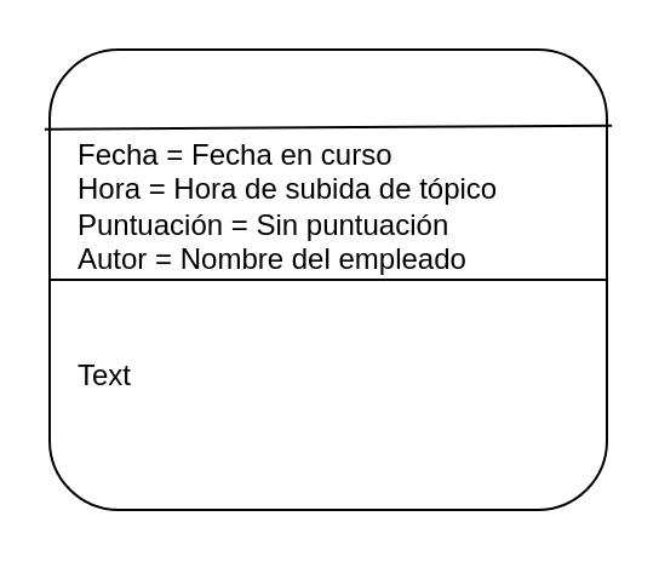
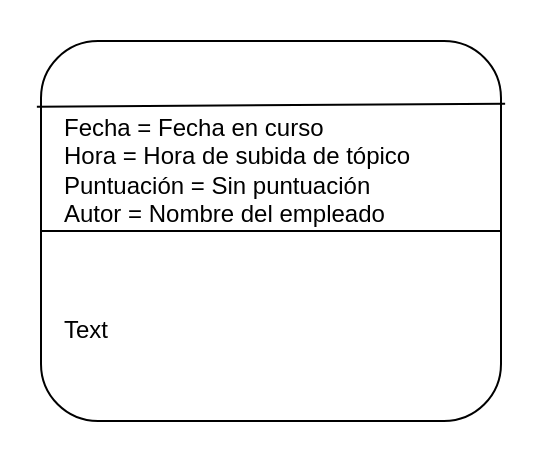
- <mxCell id="6" value="Text" style="text;html=1;strokeColor=none;fillColor=none;align=left;verticalAlign=middle;whiteSpace=wrap;rounded=0;" vertex="1" parent="1"><mxGeometry x="30" y="120" width="210" height="70" as="geometry" /></mxCell>
+ <mxCell id="6" value="Text" style="text;html=1;strokeColor=none;fillColor=none;align=left;verticalAlign=middle;whiteSpace=wrap;rounded=0;" vertex="1" parent="1"><mxGeometry x="30" y="130" width="210" height="70" as="geometry" /></mxCell>
